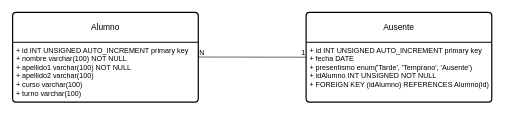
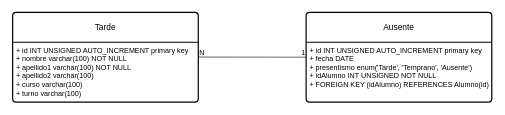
- <mxCell id="2" value="Alumno" style="swimlane;childLayout=stackLayout;horizontal=1;startSize=50;horizontalStack=0;rounded=1;fontSize=14;fontStyle=0;strokeWidth=2;resizeParent=0;resizeLast=1;shadow=0;dashed=0;align=center;arcSize=4;whiteSpace=wrap;html=1;" vertex="1" parent="1"><mxGeometry x="20" y="20" width="310" height="150" as="geometry" /></mxCell>
+ <mxCell id="2" value="Tarde" style="swimlane;childLayout=stackLayout;horizontal=1;startSize=50;horizontalStack=0;rounded=1;fontSize=14;fontStyle=0;strokeWidth=2;resizeParent=0;resizeLast=1;shadow=0;dashed=0;align=center;arcSize=4;whiteSpace=wrap;html=1;" vertex="1" parent="1"><mxGeometry x="20" y="20" width="310" height="150" as="geometry" /></mxCell>
